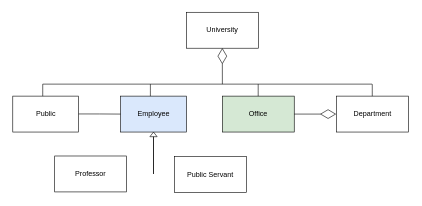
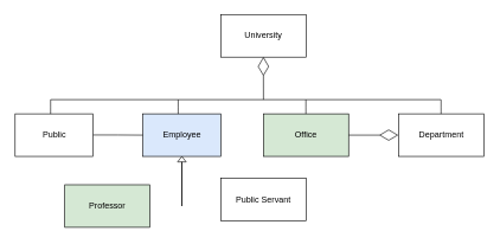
- <mxCell id="6" value="Professor" style="rounded=0;whiteSpace=wrap;html=1;" parent="1" vertex="1"><mxGeometry x="90" y="260" width="120" height="60" as="geometry" /></mxCell>
+ <mxCell id="6" value="Professor" style="rounded=0;whiteSpace=wrap;html=1;fillColor=#d5e8d4;" parent="1" vertex="1"><mxGeometry x="90" y="260" width="120" height="60" as="geometry" /></mxCell>
- <mxCell id="5" value="Public Servant" style="rounded=0;whiteSpace=wrap;html=1;" parent="1" vertex="1"><mxGeometry x="290" y="261.1" width="120" height="60" as="geometry" /></mxCell>
+ <mxCell id="5" value="Public Servant" style="rounded=0;whiteSpace=wrap;html=1;" parent="1" vertex="1"><mxGeometry x="310" y="251.1" width="120" height="60" as="geometry" /></mxCell>
